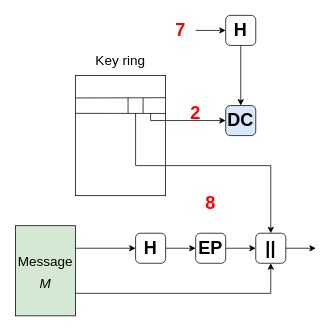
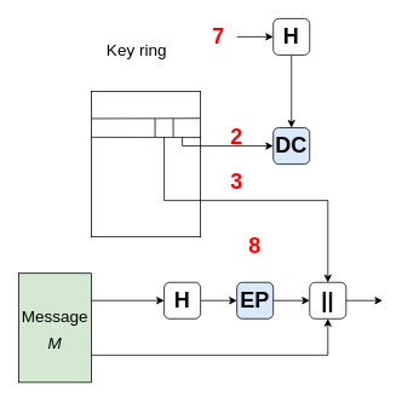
- <mxCell id="25" value="&lt;font style=&quot;font-size: 18px;&quot;&gt;Key ring&lt;/font&gt;" style="text;html=1;strokeColor=none;fillColor=none;align=center;verticalAlign=middle;whiteSpace=wrap;rounded=0;" vertex="1" parent="1"><mxGeometry x="100" y="60" width="120" height="40" as="geometry" /></mxCell>
+ <mxCell id="25" value="&lt;font style=&quot;font-size: 18px;&quot;&gt;Key ring&lt;/font&gt;" style="text;html=1;strokeColor=none;fillColor=none;align=center;verticalAlign=middle;whiteSpace=wrap;rounded=0;" vertex="1" parent="1"><mxGeometry x="90" y="35" width="120" height="40" as="geometry" /></mxCell>
+ <mxCell id="23" value="&lt;font color=&quot;#ff0000&quot; style=&quot;font-size: 24px;&quot;&gt;&lt;b&gt;3&lt;/b&gt;&lt;/font&gt;" style="text;html=1;strokeColor=none;fillColor=none;align=center;verticalAlign=middle;whiteSpace=wrap;rounded=0;fontSize=18;" parent="1" vertex="1"><mxGeometry x="240" y="180" width="40" height="40" as="geometry" /></mxCell>
- <mxCell id="12" value="&lt;font style=&quot;font-size: 24px;&quot;&gt;&lt;b&gt;EP&lt;/b&gt;&lt;/font&gt;" style="rounded=1;whiteSpace=wrap;html=1;" parent="1" vertex="1"><mxGeometry x="260" y="310" width="40" height="40" as="geometry" /></mxCell>
+ <mxCell id="12" value="&lt;font style=&quot;font-size: 24px;&quot;&gt;&lt;b&gt;EP&lt;/b&gt;&lt;/font&gt;" style="rounded=1;whiteSpace=wrap;html=1;fillColor=#dae8fc;" parent="1" vertex="1"><mxGeometry x="260" y="310" width="40" height="40" as="geometry" /></mxCell>
